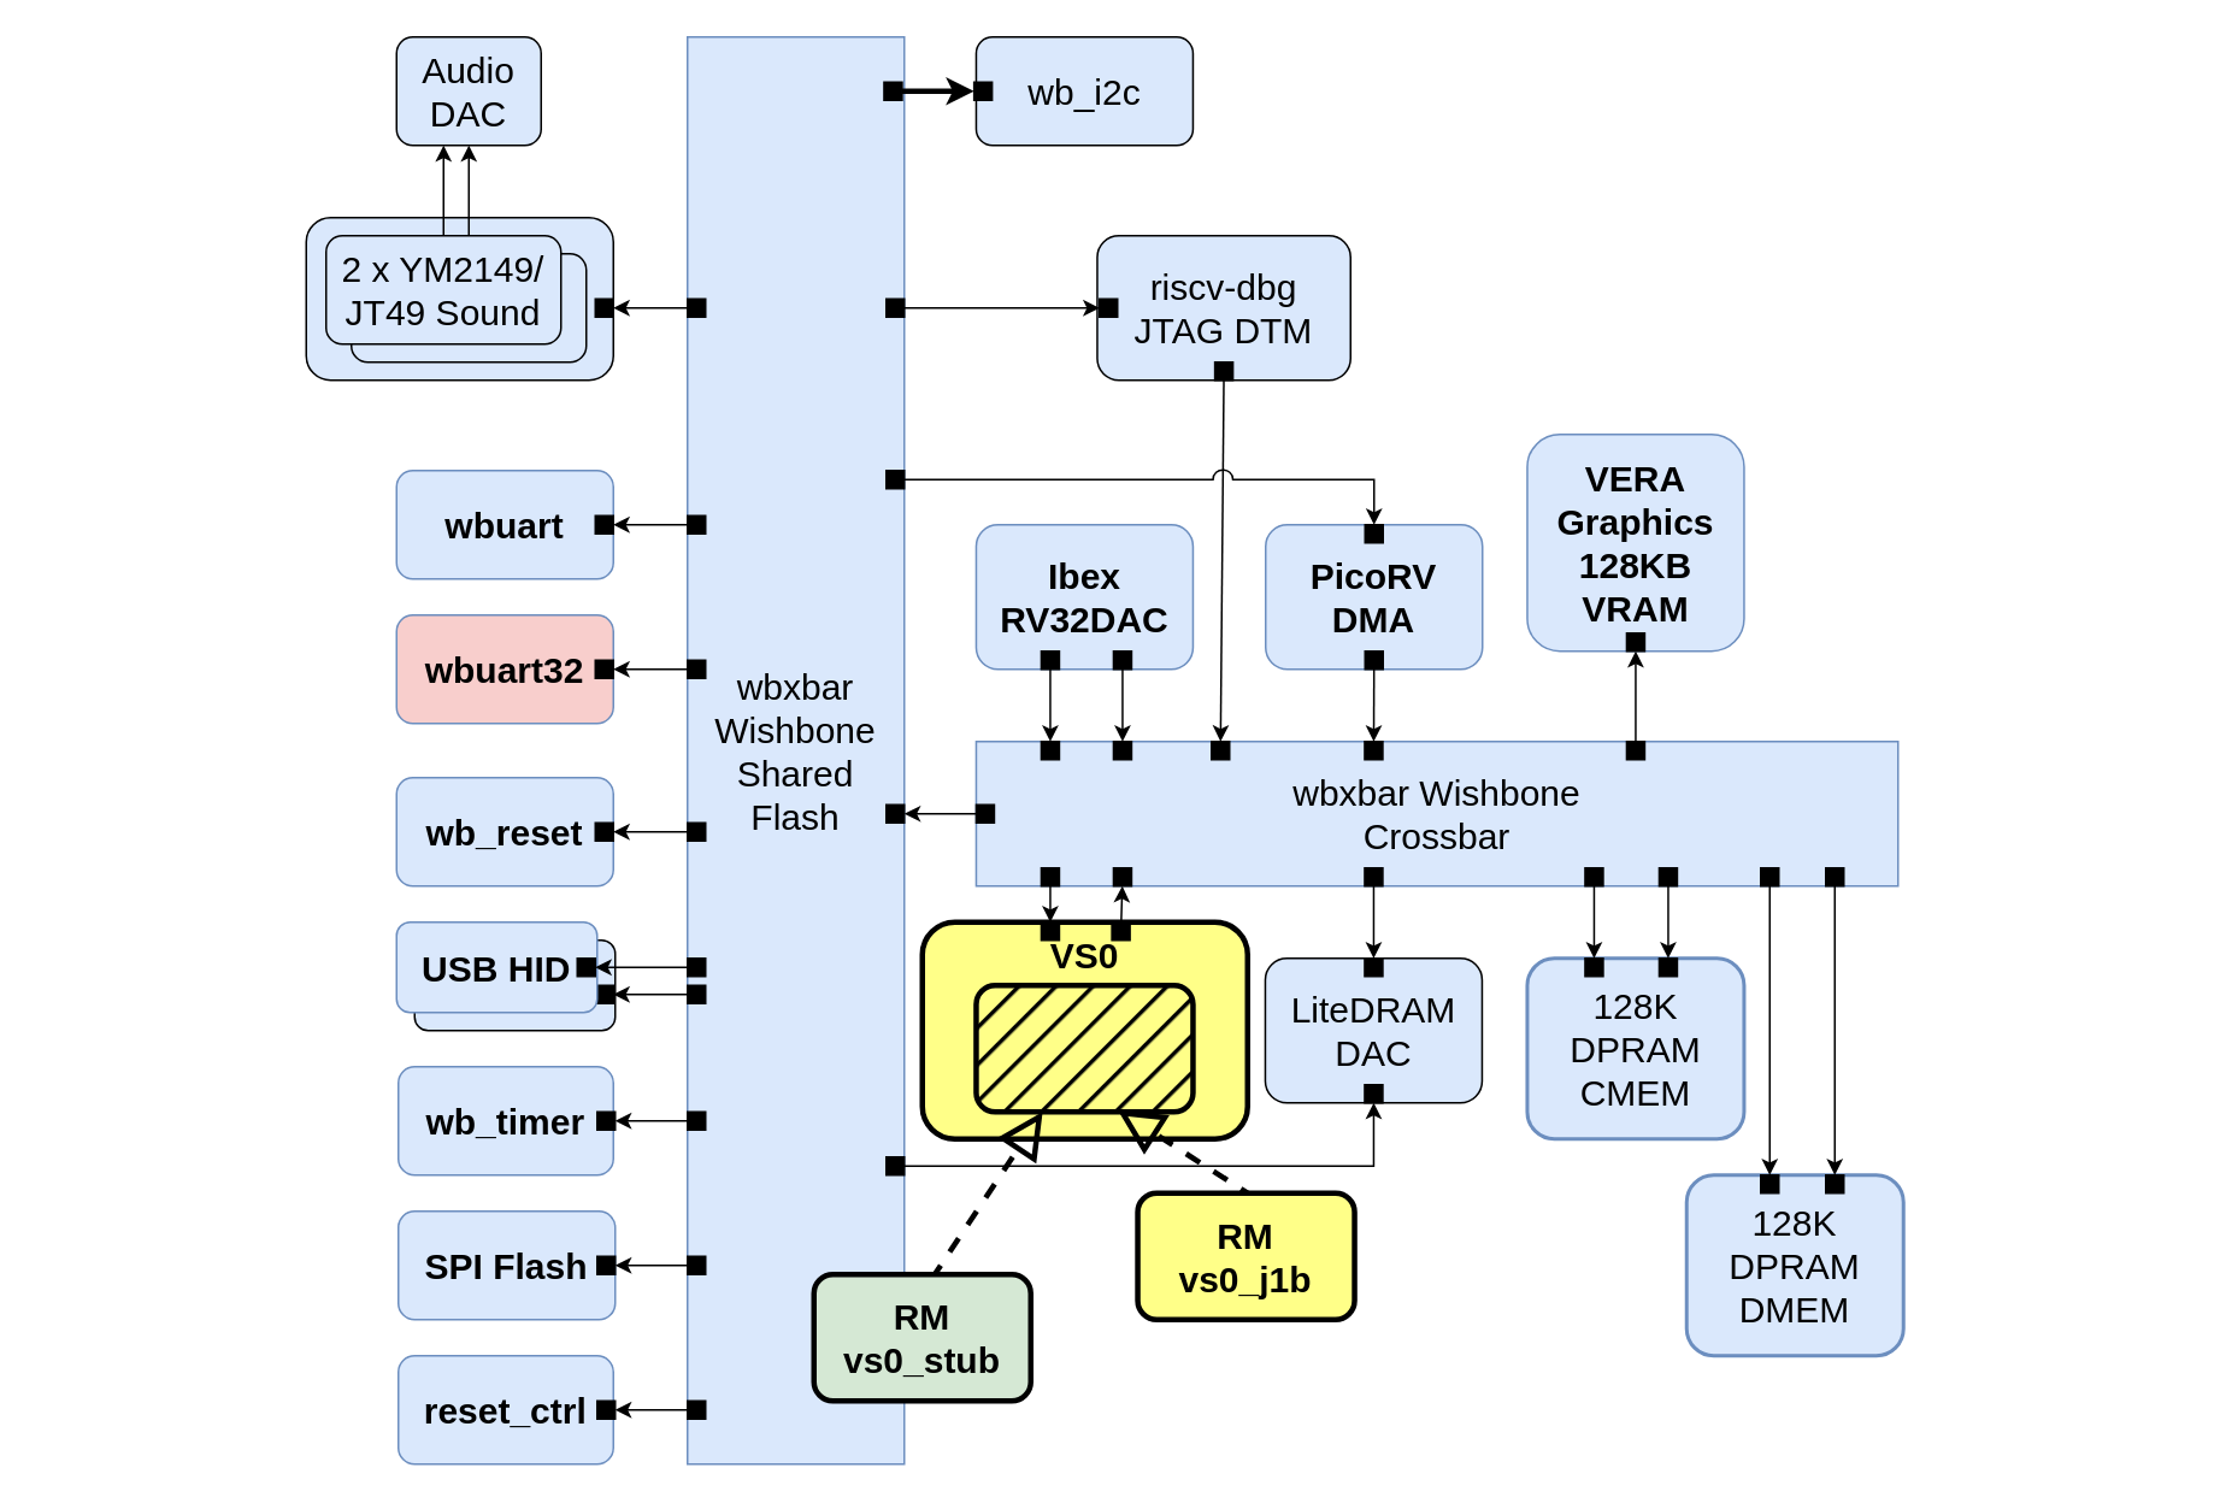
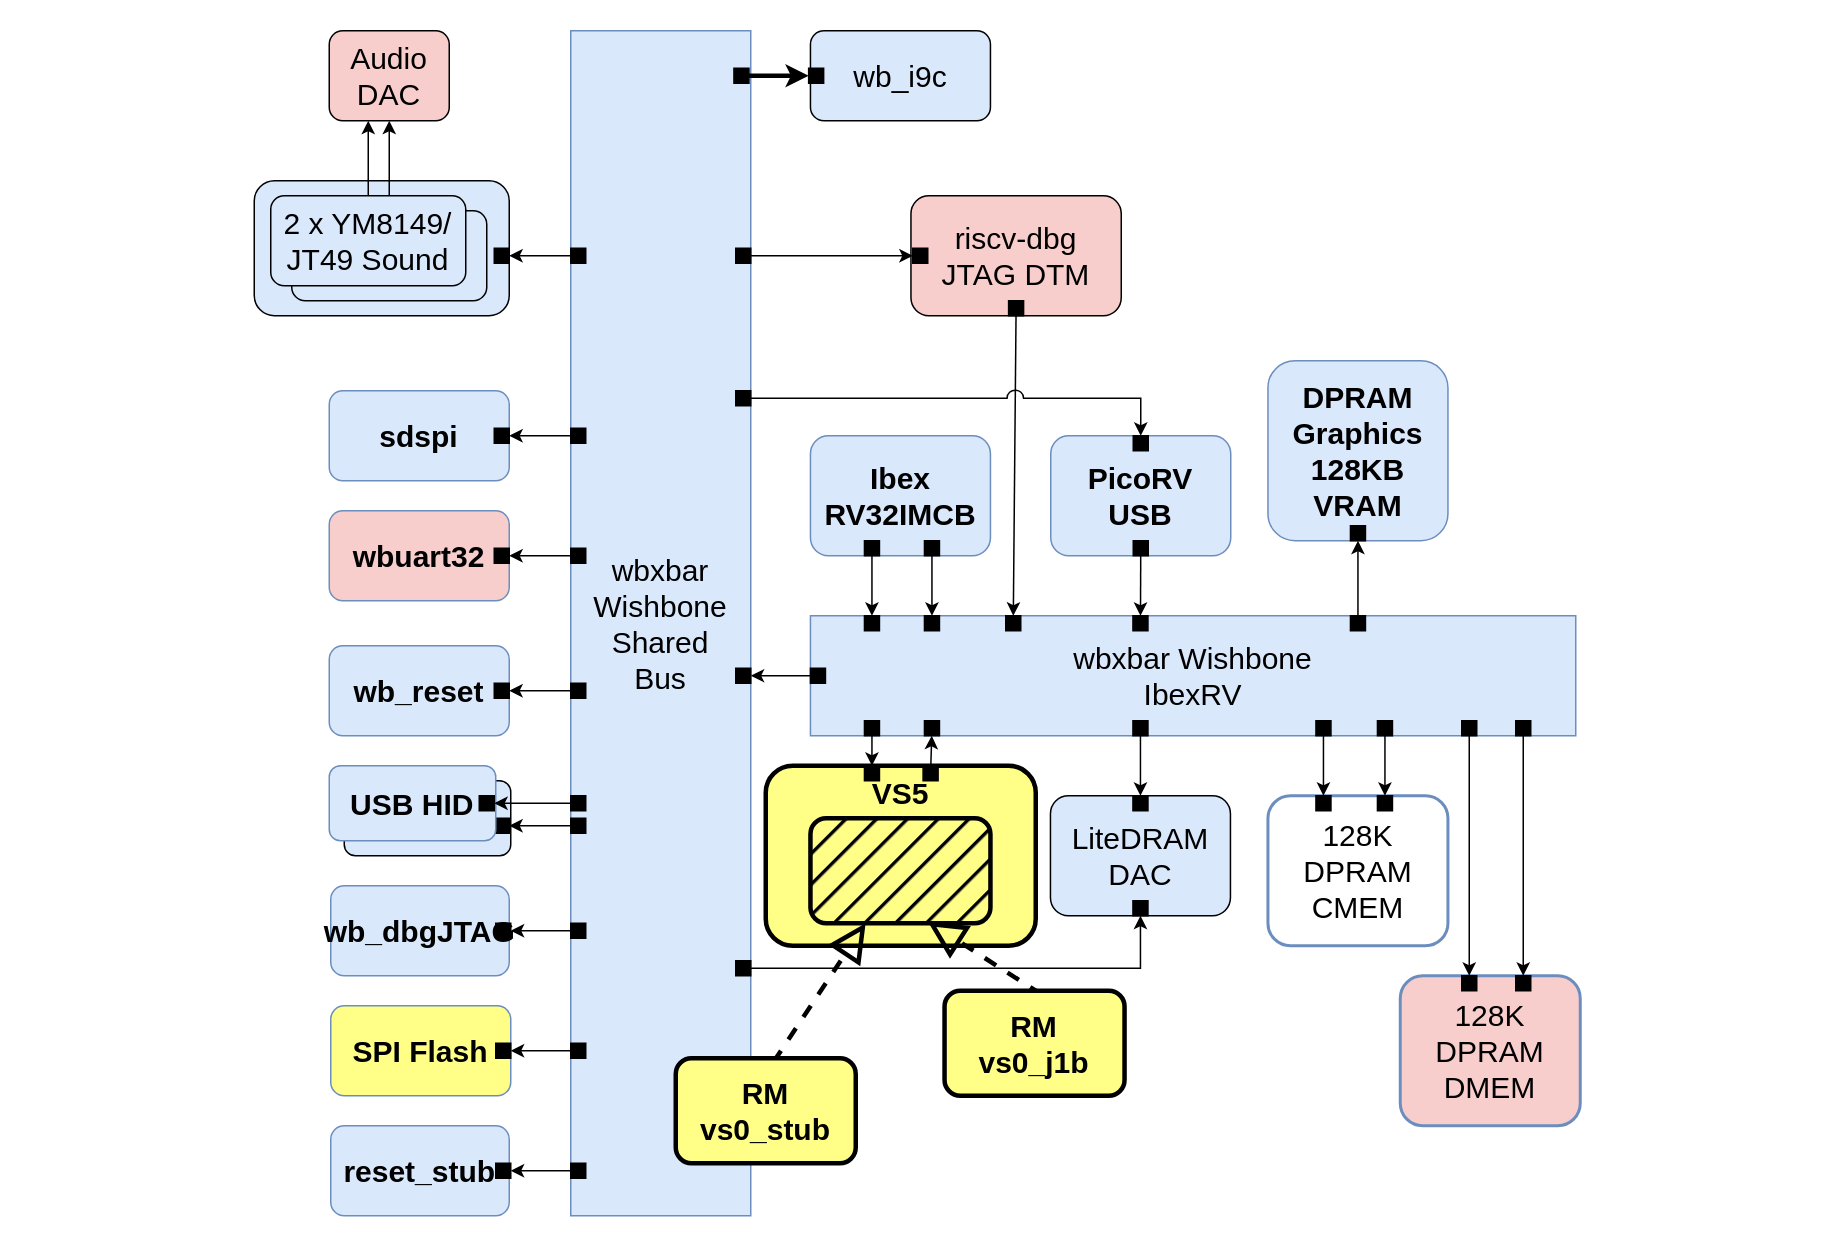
- <mxCell id="88" value="Audio DAC" style="rounded=1;whiteSpace=wrap;html=1;fontColor=#000000;strokeColor=#000000;strokeWidth=1;fillColor=#DAE8FC;fontSize=20;" parent="1" vertex="1"><mxGeometry x="219" y="20" width="80" height="60" as="geometry" /></mxCell>
+ <mxCell id="88" value="Audio DAC" style="rounded=1;whiteSpace=wrap;html=1;fontColor=#000000;strokeColor=#000000;strokeWidth=1;fillColor=#f8cecc;fontSize=20;" parent="1" vertex="1"><mxGeometry x="219" y="20" width="80" height="60" as="geometry" /></mxCell>
- <mxCell id="2" value="wb_i2c" style="rounded=1;whiteSpace=wrap;html=1;fontSize=20;fillColor=#dae8fc;strokeWidth=1;fontStyle=0;strokeColor=#000000;" parent="1" vertex="1"><mxGeometry x="539.8" y="20" width="120" height="60" as="geometry" /></mxCell>
+ <mxCell id="2" value="wb_i9c" style="rounded=1;whiteSpace=wrap;html=1;fontSize=20;fillColor=#dae8fc;strokeWidth=1;fontStyle=0;strokeColor=#000000;" parent="1" vertex="1"><mxGeometry x="539.8" y="20" width="120" height="60" as="geometry" /></mxCell>
- <mxCell id="62" value="2 x YM2149/&lt;br&gt;JT49 Sound" style="rounded=1;whiteSpace=wrap;html=1;fontSize=20;fillColor=#DAE8FC;" parent="1" vertex="1"><mxGeometry x="180" y="130" width="130" height="60" as="geometry" /></mxCell>
+ <mxCell id="62" value="2 x YM8149/&lt;br&gt;JT49 Sound" style="rounded=1;whiteSpace=wrap;html=1;fontSize=20;fillColor=#DAE8FC;" parent="1" vertex="1"><mxGeometry x="180" y="130" width="130" height="60" as="geometry" /></mxCell>
- <mxCell id="13" value="riscv-dbg&lt;br style=&quot;font-size: 20px;&quot;&gt;JTAG DTM&lt;br style=&quot;font-size: 20px;&quot;&gt;" style="rounded=1;whiteSpace=wrap;html=1;fontSize=20;fillColor=#DAE8FC;strokeColor=default;" parent="1" vertex="1"><mxGeometry x="606.8" y="130" width="140.2" height="80" as="geometry" /></mxCell>
+ <mxCell id="13" value="riscv-dbg&lt;br style=&quot;font-size: 20px;&quot;&gt;JTAG DTM&lt;br style=&quot;font-size: 20px;&quot;&gt;" style="rounded=1;whiteSpace=wrap;html=1;fontSize=20;fillColor=#f8cecc;strokeColor=default;" parent="1" vertex="1"><mxGeometry x="606.8" y="130" width="140.2" height="80" as="geometry" /></mxCell>
- <mxCell id="66" value="wbuart" style="rounded=1;whiteSpace=wrap;html=1;fontSize=20;fillColor=#dae8fc;strokeColor=#6c8ebf;strokeWidth=1;fontStyle=1" parent="1" vertex="1"><mxGeometry x="219" y="260" width="120" height="60" as="geometry" /></mxCell>
+ <mxCell id="66" value="sdspi" style="rounded=1;whiteSpace=wrap;html=1;fontSize=20;fillColor=#dae8fc;strokeColor=#6c8ebf;strokeWidth=1;fontStyle=1" parent="1" vertex="1"><mxGeometry x="219" y="260" width="120" height="60" as="geometry" /></mxCell>
- <mxCell id="16" value="VERA Graphics&lt;br&gt;128KB VRAM&lt;br&gt;" style="rounded=1;whiteSpace=wrap;html=1;fontSize=20;fillColor=#dae8fc;strokeColor=#6c8ebf;fontStyle=1;strokeWidth=1;" parent="1" vertex="1"><mxGeometry x="844.8" y="240" width="120" height="120" as="geometry" /></mxCell>
+ <mxCell id="16" value="DPRAM Graphics&lt;br&gt;128KB VRAM&lt;br&gt;" style="rounded=1;whiteSpace=wrap;html=1;fontSize=20;fillColor=#dae8fc;strokeColor=#6c8ebf;fontStyle=1;strokeWidth=1;" parent="1" vertex="1"><mxGeometry x="844.8" y="240" width="120" height="120" as="geometry" /></mxCell>
- <mxCell id="12" value="Ibex&lt;br style=&quot;font-size: 20px&quot;&gt;RV32DAC&lt;br style=&quot;font-size: 20px&quot;&gt;" style="rounded=1;whiteSpace=wrap;html=1;fontSize=20;fillColor=#dae8fc;strokeColor=#6c8ebf;strokeWidth=1;fontStyle=1" parent="1" vertex="1"><mxGeometry x="539.8" y="290" width="120" height="80" as="geometry" /></mxCell>
+ <mxCell id="12" value="Ibex&lt;br style=&quot;font-size: 20px&quot;&gt;RV32IMCB&lt;br style=&quot;font-size: 20px&quot;&gt;" style="rounded=1;whiteSpace=wrap;html=1;fontSize=20;fillColor=#dae8fc;strokeColor=#6c8ebf;strokeWidth=1;fontStyle=1" parent="1" vertex="1"><mxGeometry x="539.8" y="290" width="120" height="80" as="geometry" /></mxCell>
- <mxCell id="15" value="PicoRV&lt;br&gt;DMA" style="rounded=1;whiteSpace=wrap;html=1;fontSize=20;fillColor=#dae8fc;strokeColor=#6c8ebf;strokeWidth=1;fontStyle=1" parent="1" vertex="1"><mxGeometry x="700" y="290" width="120" height="80" as="geometry" /></mxCell>
+ <mxCell id="15" value="PicoRV&lt;br&gt;USB" style="rounded=1;whiteSpace=wrap;html=1;fontSize=20;fillColor=#dae8fc;strokeColor=#6c8ebf;strokeWidth=1;fontStyle=1" parent="1" vertex="1"><mxGeometry x="700" y="290" width="120" height="80" as="geometry" /></mxCell>
- <mxCell id="50" value="&lt;span&gt;wbxbar&lt;br&gt;Wishbone&lt;br&gt;Shared&lt;br&gt;Flash&lt;/span&gt;" style="rounded=0;whiteSpace=wrap;html=1;fontSize=20;fillColor=#dae8fc;strokeWidth=1;strokeColor=#6c8ebf;fontStyle=0" parent="1" vertex="1"><mxGeometry x="380" y="20" width="120" height="790" as="geometry" /></mxCell>
+ <mxCell id="50" value="&lt;span&gt;wbxbar&lt;br&gt;Wishbone&lt;br&gt;Shared&lt;br&gt;Bus&lt;/span&gt;" style="rounded=0;whiteSpace=wrap;html=1;fontSize=20;fillColor=#dae8fc;strokeWidth=1;strokeColor=#6c8ebf;fontStyle=0" parent="1" vertex="1"><mxGeometry x="380" y="20" width="120" height="790" as="geometry" /></mxCell>
- <mxCell id="9" value="wbxbar Wishbone&lt;br&gt;Crossbar" style="rounded=0;whiteSpace=wrap;html=1;fontSize=20;fontStyle=0;fillColor=#dae8fc;strokeColor=#6c8ebf;strokeWidth=1;" parent="1" vertex="1"><mxGeometry x="539.8" y="410" width="510.2" height="80" as="geometry" /></mxCell>
+ <mxCell id="9" value="wbxbar Wishbone&lt;br&gt;IbexRV" style="rounded=0;whiteSpace=wrap;html=1;fontSize=20;fontStyle=0;fillColor=#dae8fc;strokeColor=#6c8ebf;strokeWidth=1;" parent="1" vertex="1"><mxGeometry x="539.8" y="410" width="510.2" height="80" as="geometry" /></mxCell>
- <mxCell id="3" value="&lt;font style=&quot;font-size: 20px;&quot;&gt;&lt;b style=&quot;font-size: 20px;&quot;&gt;VS0&lt;/b&gt;&lt;/font&gt;" style="rounded=1;whiteSpace=wrap;html=1;strokeColor=default;fillColor=#FFFF88;align=center;verticalAlign=top;strokeWidth=3;fontSize=20;" parent="1" vertex="1"><mxGeometry x="510" y="510" width="180" height="120" as="geometry" /></mxCell>
+ <mxCell id="3" value="&lt;font style=&quot;font-size: 20px;&quot;&gt;&lt;b style=&quot;font-size: 20px;&quot;&gt;VS5&lt;/b&gt;&lt;/font&gt;" style="rounded=1;whiteSpace=wrap;html=1;strokeColor=default;fillColor=#FFFF88;align=center;verticalAlign=top;strokeWidth=3;fontSize=20;" parent="1" vertex="1"><mxGeometry x="510" y="510" width="180" height="120" as="geometry" /></mxCell>
- <mxCell id="10" value="128K&lt;br&gt;DPRAM&lt;br&gt;CMEM" style="rounded=1;whiteSpace=wrap;html=1;fontSize=20;fillColor=#dae8fc;strokeWidth=2;strokeColor=#6c8ebf;" parent="1" vertex="1"><mxGeometry x="844.8" y="530" width="120" height="100" as="geometry" /></mxCell>
+ <mxCell id="10" value="128K&lt;br&gt;DPRAM&lt;br&gt;CMEM" style="rounded=1;whiteSpace=wrap;html=1;fontSize=20;fillColor=#ffffff;strokeWidth=2;strokeColor=#6c8ebf;" parent="1" vertex="1"><mxGeometry x="844.8" y="530" width="120" height="100" as="geometry" /></mxCell>
- <mxCell id="75" value="&lt;font style=&quot;font-size: 20px;&quot;&gt;wb_timer&lt;br style=&quot;font-size: 20px;&quot;&gt;&lt;/font&gt;" style="rounded=1;whiteSpace=wrap;html=1;fillColor=#dae8fc;strokeColor=#6c8ebf;strokeWidth=1;fontStyle=1;fontSize=20;" parent="1" vertex="1"><mxGeometry x="220" y="590" width="119" height="60" as="geometry" /></mxCell>
+ <mxCell id="75" value="&lt;font style=&quot;font-size: 20px;&quot;&gt;wb_dbgJTAG&lt;br style=&quot;font-size: 20px;&quot;&gt;&lt;/font&gt;" style="rounded=1;whiteSpace=wrap;html=1;fillColor=#dae8fc;strokeColor=#6c8ebf;strokeWidth=1;fontStyle=1;fontSize=20;" parent="1" vertex="1"><mxGeometry x="220" y="590" width="119" height="60" as="geometry" /></mxCell>
- <mxCell id="76" value="SPI Flash" style="rounded=1;whiteSpace=wrap;html=1;fontSize=20;align=center;fillColor=#dae8fc;strokeWidth=1;fontStyle=1;strokeColor=#6c8ebf;" parent="1" vertex="1"><mxGeometry x="220" y="670" width="120" height="60" as="geometry" /></mxCell>
+ <mxCell id="76" value="SPI Flash" style="rounded=1;whiteSpace=wrap;html=1;fontSize=20;align=center;fillColor=#ffff88;strokeWidth=1;fontStyle=1;strokeColor=#6c8ebf;" parent="1" vertex="1"><mxGeometry x="220" y="670" width="120" height="60" as="geometry" /></mxCell>
- <mxCell id="11" value="128K&lt;br&gt;DPRAM&lt;br&gt;DMEM" style="rounded=1;whiteSpace=wrap;html=1;fontSize=20;fillColor=#dae8fc;strokeWidth=2;strokeColor=#6c8ebf;" parent="1" vertex="1"><mxGeometry x="933" y="650" width="120" height="100" as="geometry" /></mxCell>
+ <mxCell id="11" value="128K&lt;br&gt;DPRAM&lt;br&gt;DMEM" style="rounded=1;whiteSpace=wrap;html=1;fontSize=20;fillColor=#f8cecc;strokeWidth=2;strokeColor=#6c8ebf;" parent="1" vertex="1"><mxGeometry x="933" y="650" width="120" height="100" as="geometry" /></mxCell>
- <mxCell id="108" value="RM&lt;div&gt;&lt;span style=&quot;background-color: initial;&quot;&gt;vs0_stub&lt;/span&gt;&lt;/div&gt;" style="rounded=1;whiteSpace=wrap;html=1;fontSize=20;strokeWidth=3;fontStyle=1;fillColor=#d5e8d4;" parent="1" vertex="1"><mxGeometry x="450" y="705" width="120" height="70" as="geometry" /></mxCell>
+ <mxCell id="108" value="RM&lt;div&gt;&lt;span style=&quot;background-color: initial;&quot;&gt;vs0_stub&lt;/span&gt;&lt;/div&gt;" style="rounded=1;whiteSpace=wrap;html=1;fontSize=20;strokeWidth=3;fontStyle=1;fillColor=#FFFF88;" parent="1" vertex="1"><mxGeometry x="450" y="705" width="120" height="70" as="geometry" /></mxCell>
- <mxCell id="101" value="reset_ctrl" style="rounded=1;whiteSpace=wrap;html=1;fillColor=#dae8fc;strokeColor=#6c8ebf;strokeWidth=1;fontStyle=1;fontSize=20;" parent="1" vertex="1"><mxGeometry x="220" y="750" width="119" height="60" as="geometry" /></mxCell>
+ <mxCell id="101" value="reset_stub" style="rounded=1;whiteSpace=wrap;html=1;fillColor=#dae8fc;strokeColor=#6c8ebf;strokeWidth=1;fontStyle=1;fontSize=20;" parent="1" vertex="1"><mxGeometry x="220" y="750" width="119" height="60" as="geometry" /></mxCell>
